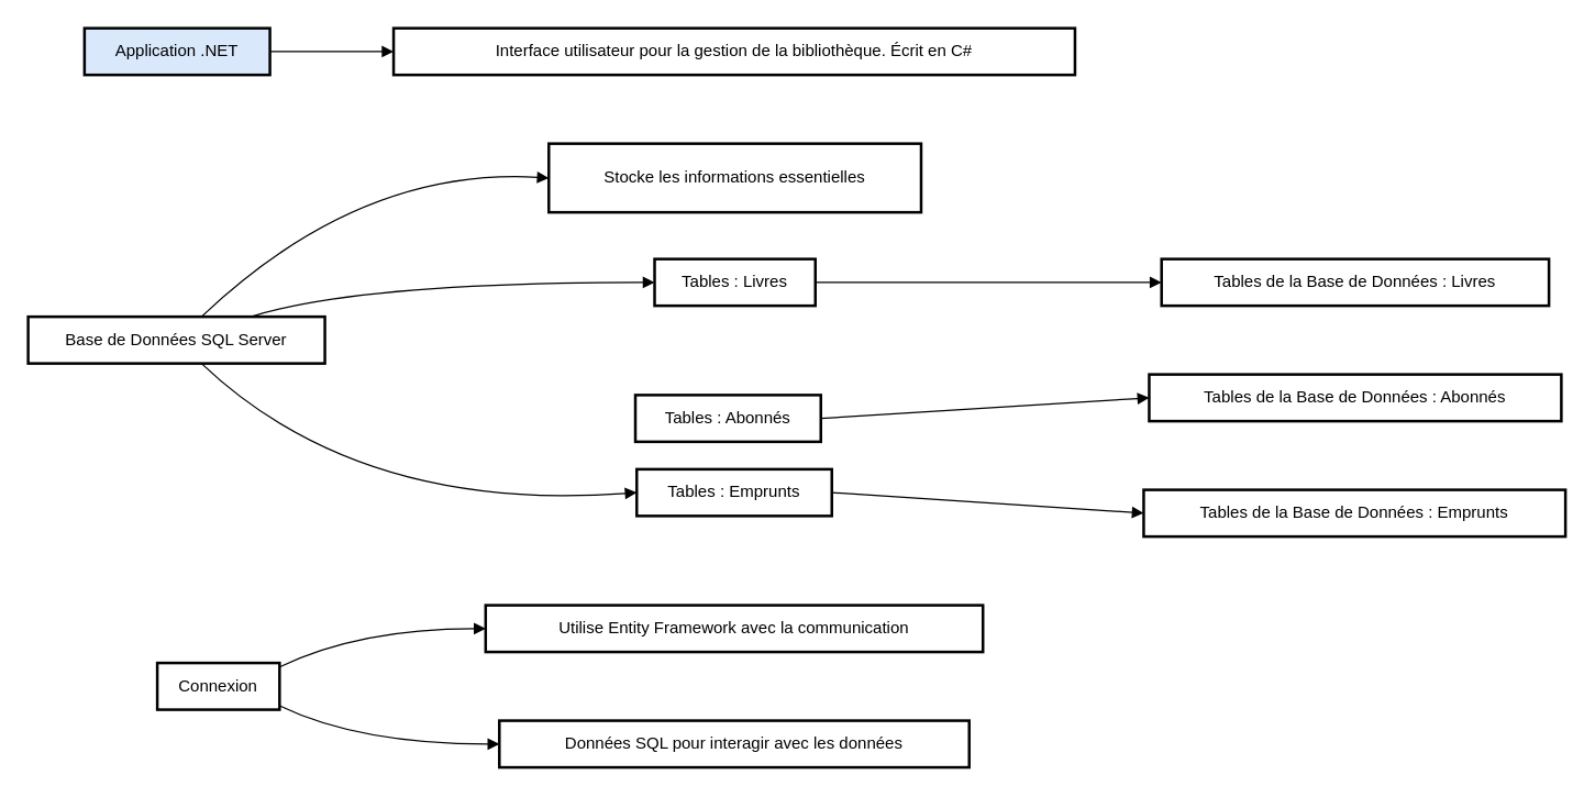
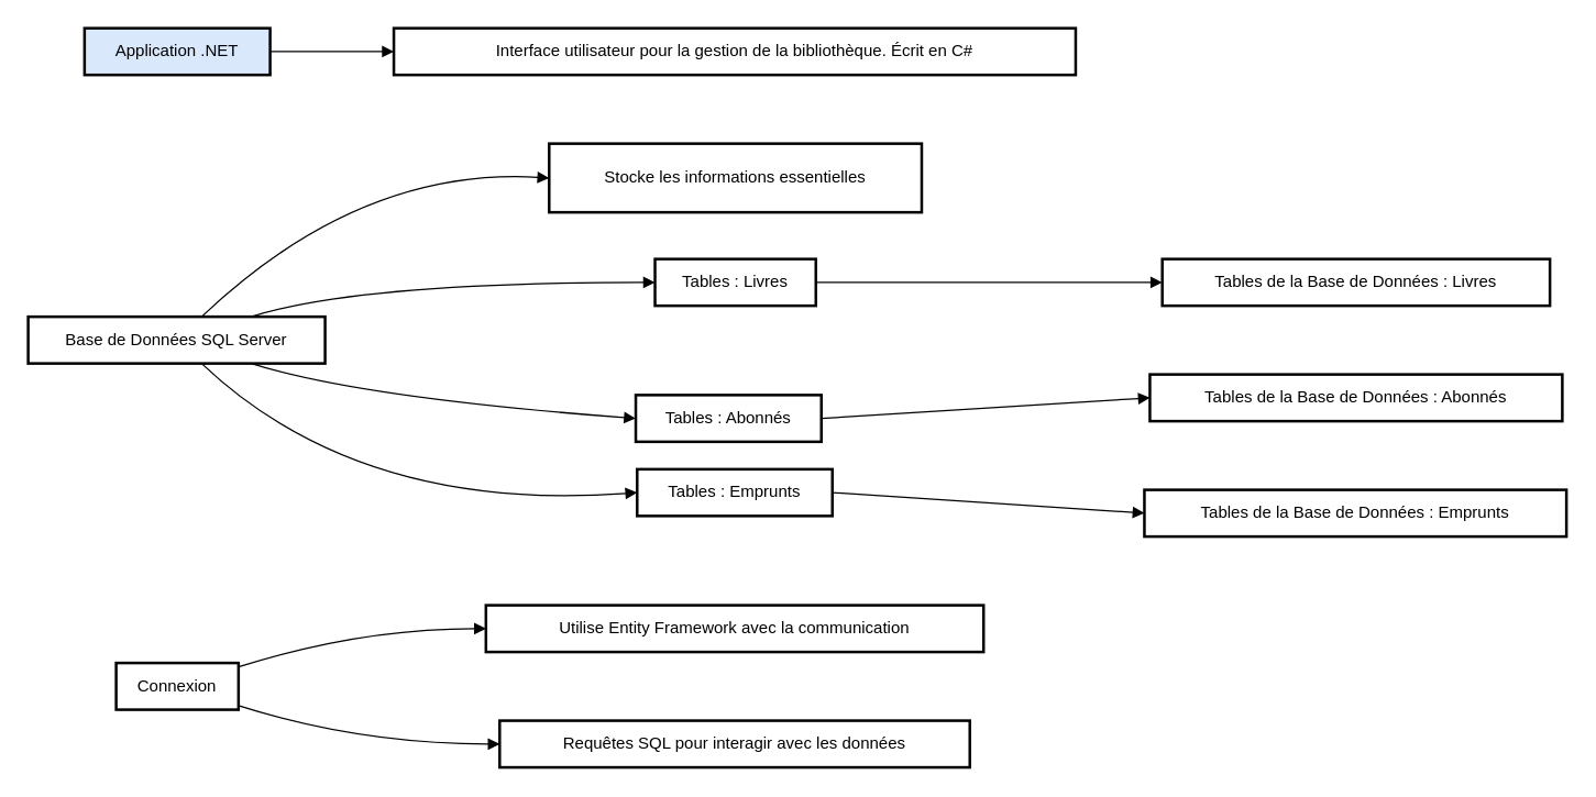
+ <mxCell id="18" value="" style="curved=1;startArrow=none;endArrow=block;exitX=0.751;exitY=1;entryX=0.0;entryY=0.5;" edge="1" parent="1" source="4" target="7"><mxGeometry relative="1" as="geometry"><Array as="points"><mxPoint x="261" y="289" /></Array></mxGeometry></mxCell>
- <mxCell id="9" value="Connexion" style="whiteSpace=wrap;strokeWidth=2;" vertex="1" parent="1"><mxGeometry x="114" y="482" width="89" height="34" as="geometry" /></mxCell>
+ <mxCell id="9" value="Connexion" style="whiteSpace=wrap;strokeWidth=2;" vertex="1" parent="1"><mxGeometry x="84" y="482" width="89" height="34" as="geometry" /></mxCell>
- <mxCell id="11" value="Données SQL pour interagir avec les données" style="whiteSpace=wrap;strokeWidth=2;" vertex="1" parent="1"><mxGeometry x="363" y="524" width="342" height="34" as="geometry" /></mxCell>
+ <mxCell id="11" value="Requêtes SQL pour interagir avec les données" style="whiteSpace=wrap;strokeWidth=2;" vertex="1" parent="1"><mxGeometry x="363" y="524" width="342" height="34" as="geometry" /></mxCell>
